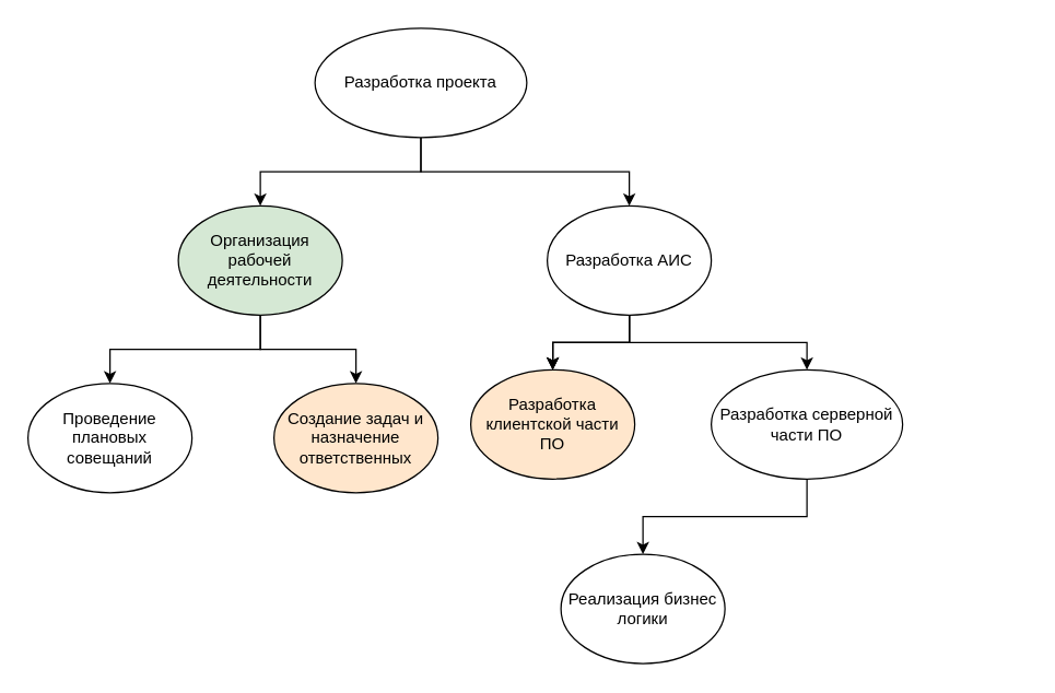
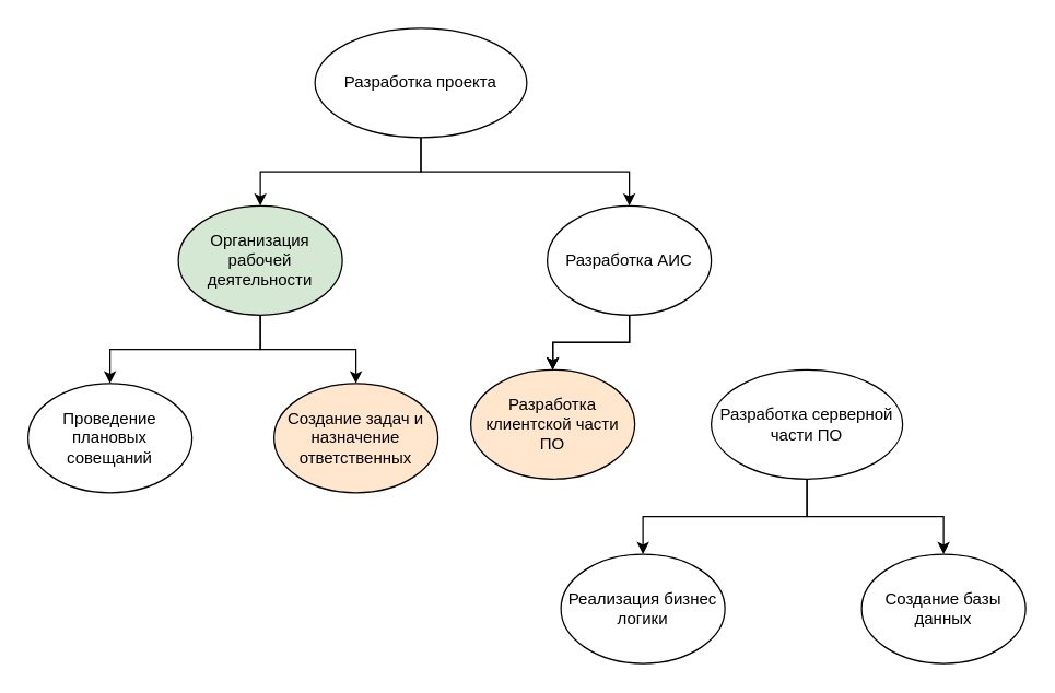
- <mxCell id="11" style="edgeStyle=orthogonalEdgeStyle;rounded=0;orthogonalLoop=1;jettySize=auto;html=1;exitX=0.5;exitY=1;exitDx=0;exitDy=0;" edge="1" parent="1" source="12" target="18"><mxGeometry relative="1" as="geometry" /></mxCell>
+ <mxCell id="17" style="edgeStyle=orthogonalEdgeStyle;rounded=0;orthogonalLoop=1;jettySize=auto;html=1;exitX=0.5;exitY=1;exitDx=0;exitDy=0;entryX=0.5;entryY=0;entryDx=0;entryDy=0;" edge="1" parent="1" source="18" target="20"><mxGeometry relative="1" as="geometry"><mxPoint x="640" y="430" as="targetPoint" /></mxGeometry></mxCell>
+ <mxCell id="20" value="Создание базы данных" style="ellipse;whiteSpace=wrap;html=1;" vertex="1" parent="1"><mxGeometry x="630" y="405" width="120" height="80" as="geometry" /></mxCell>
